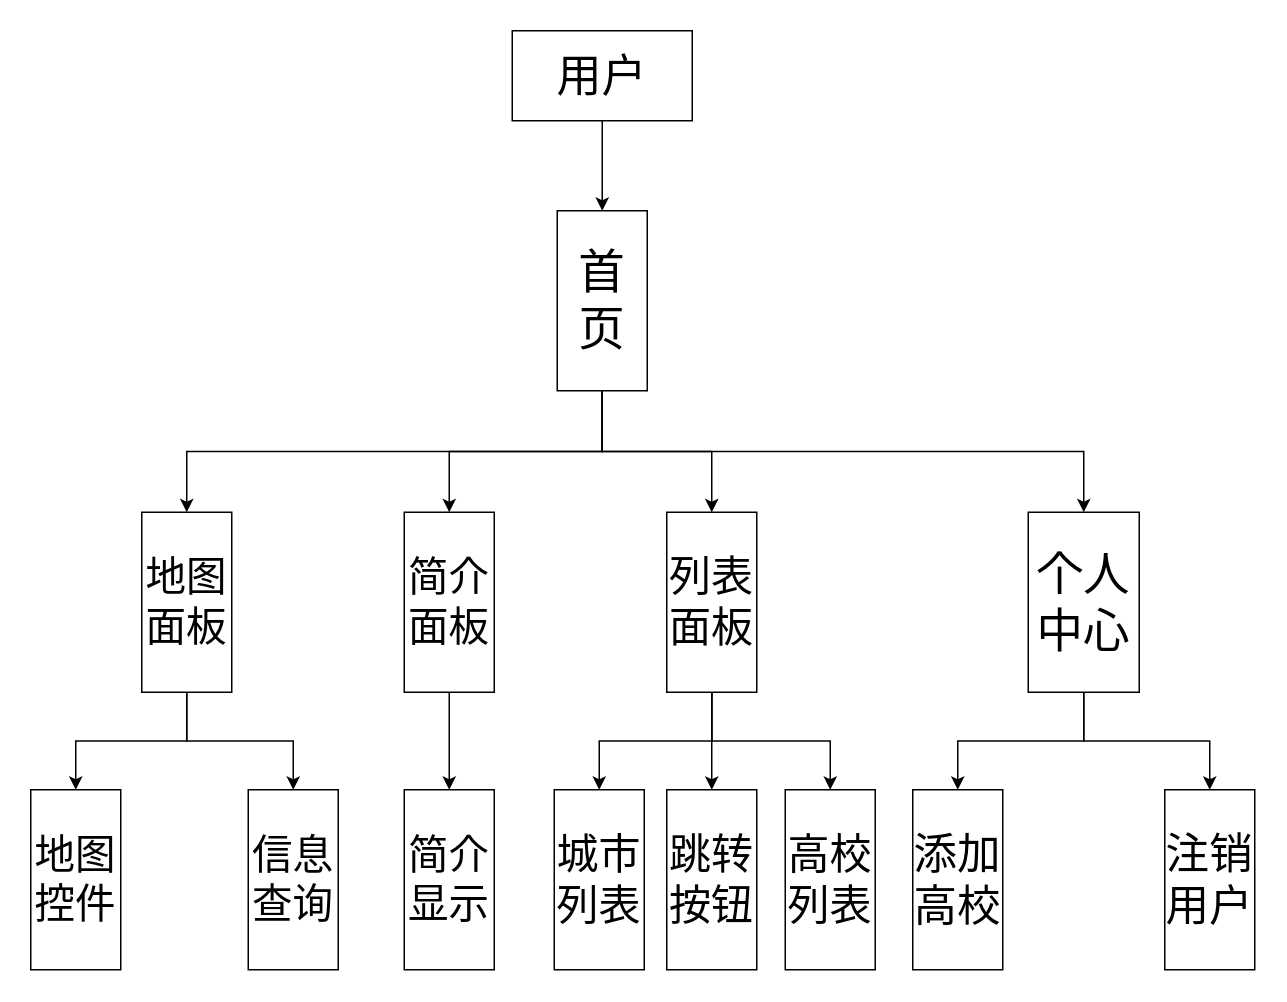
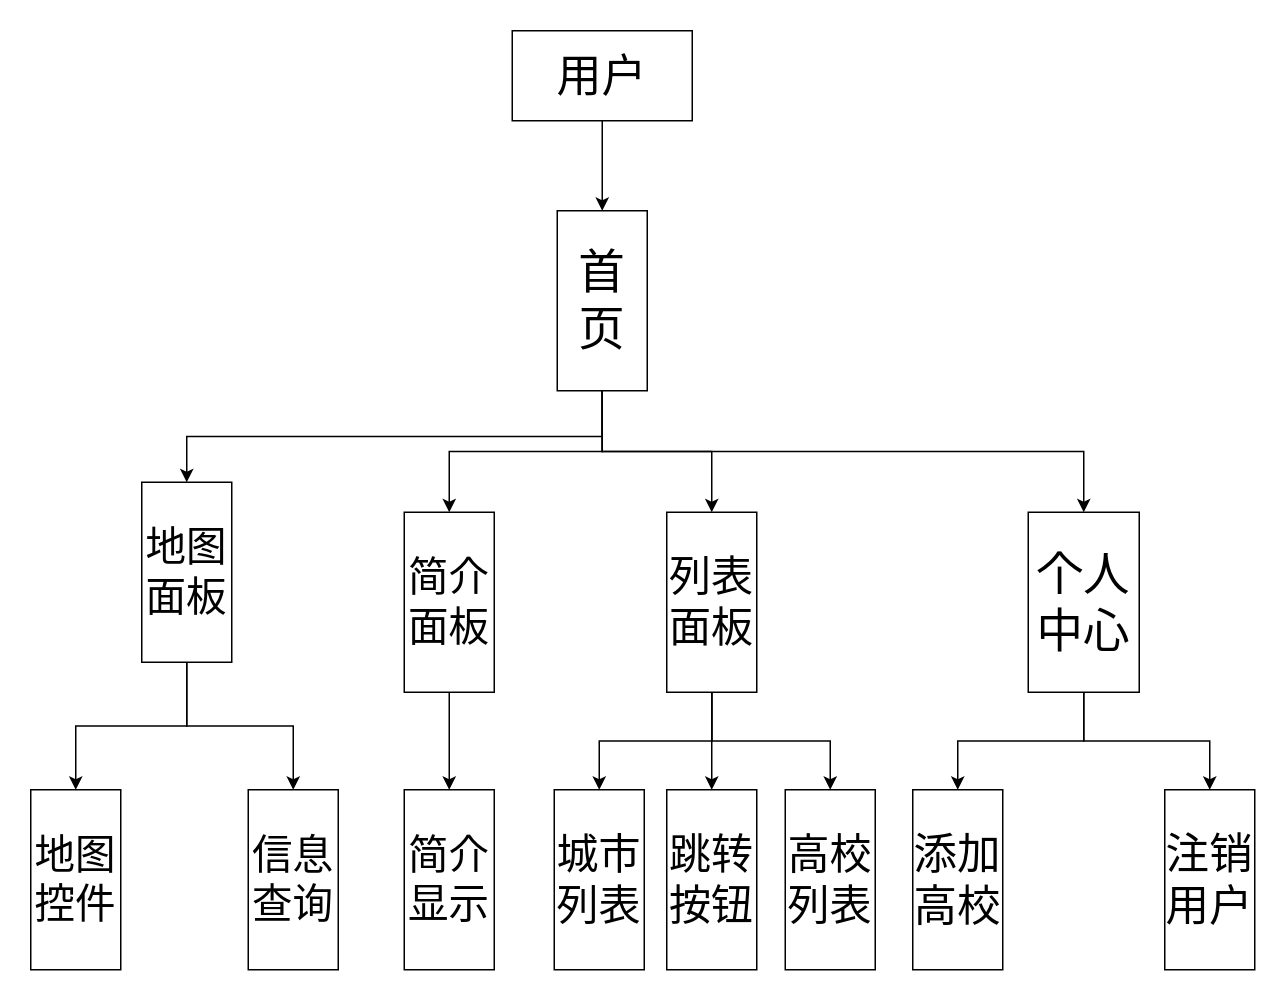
- <mxCell id="20" value="&lt;font style=&quot;font-size: 27px;&quot;&gt;地图面板&lt;/font&gt;" style="rounded=0;whiteSpace=wrap;html=1;direction=south;" parent="1" vertex="1"><mxGeometry x="94" y="341" width="60" height="120" as="geometry" /></mxCell>
+ <mxCell id="20" value="&lt;font style=&quot;font-size: 27px;&quot;&gt;地图面板&lt;/font&gt;" style="rounded=0;whiteSpace=wrap;html=1;direction=south;" parent="1" vertex="1"><mxGeometry x="94" y="321" width="60" height="120" as="geometry" /></mxCell>
